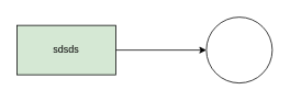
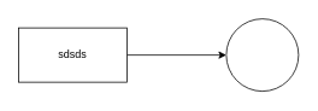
- <mxCell id="3" value="sdsds" style="whiteSpace=wrap;html=1;fillColor=#d5e8d4;" vertex="1" parent="1"><mxGeometry x="20" y="30" width="120" height="60" as="geometry" /></mxCell>
+ <mxCell id="3" value="sdsds" style="whiteSpace=wrap;html=1;" vertex="1" parent="1"><mxGeometry x="20" y="30" width="120" height="60" as="geometry" /></mxCell>
